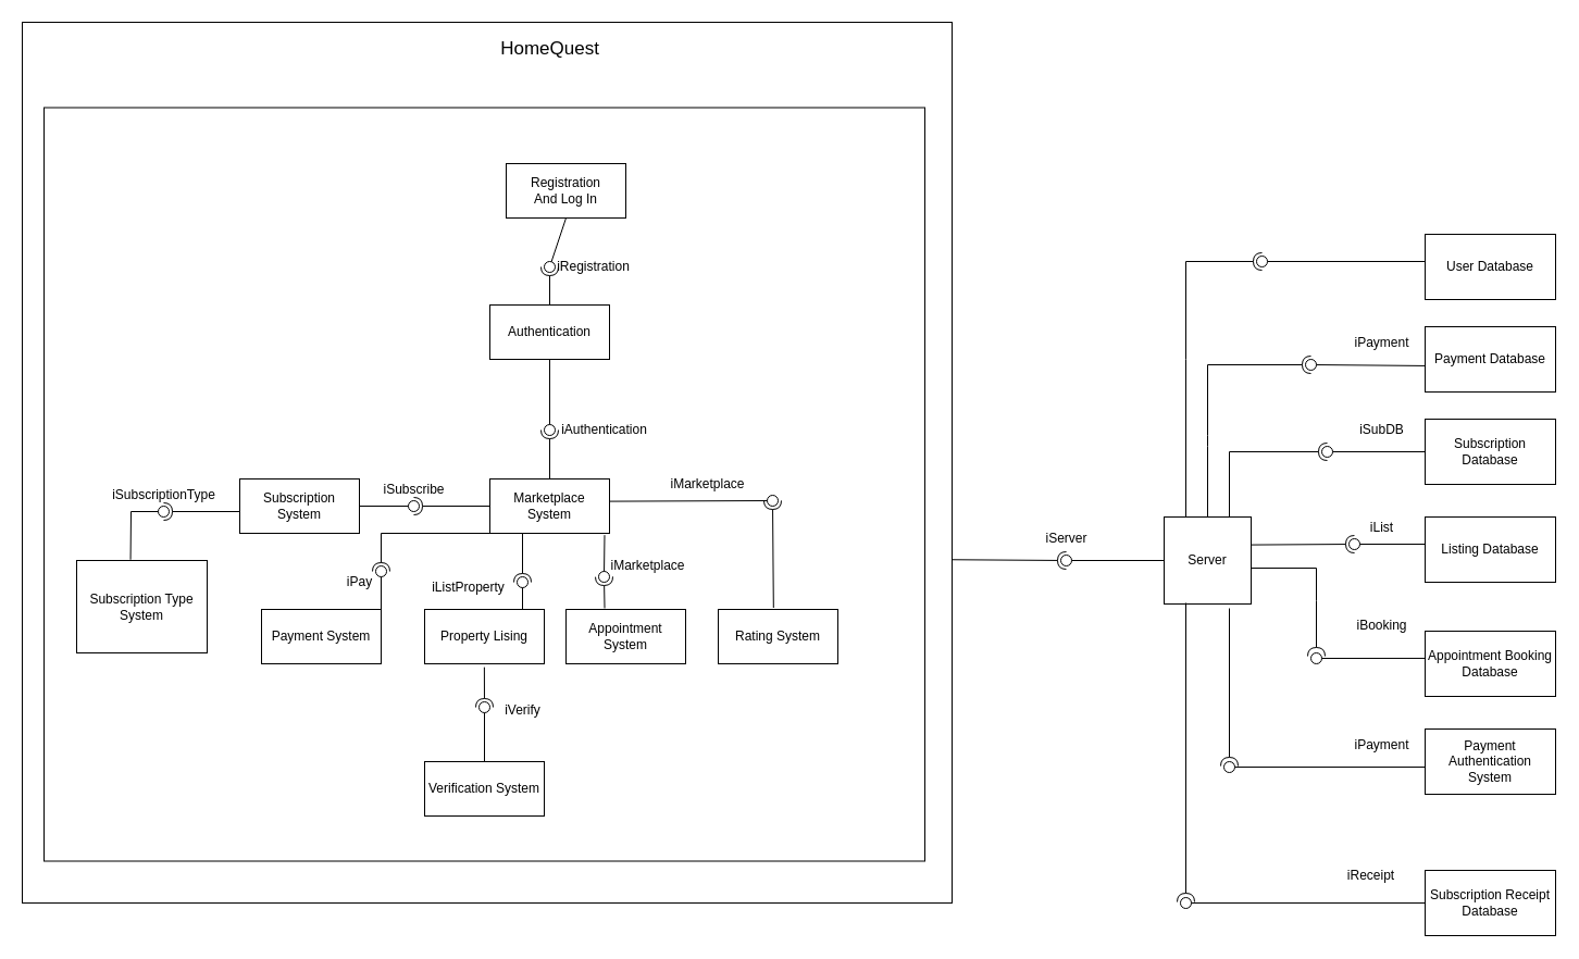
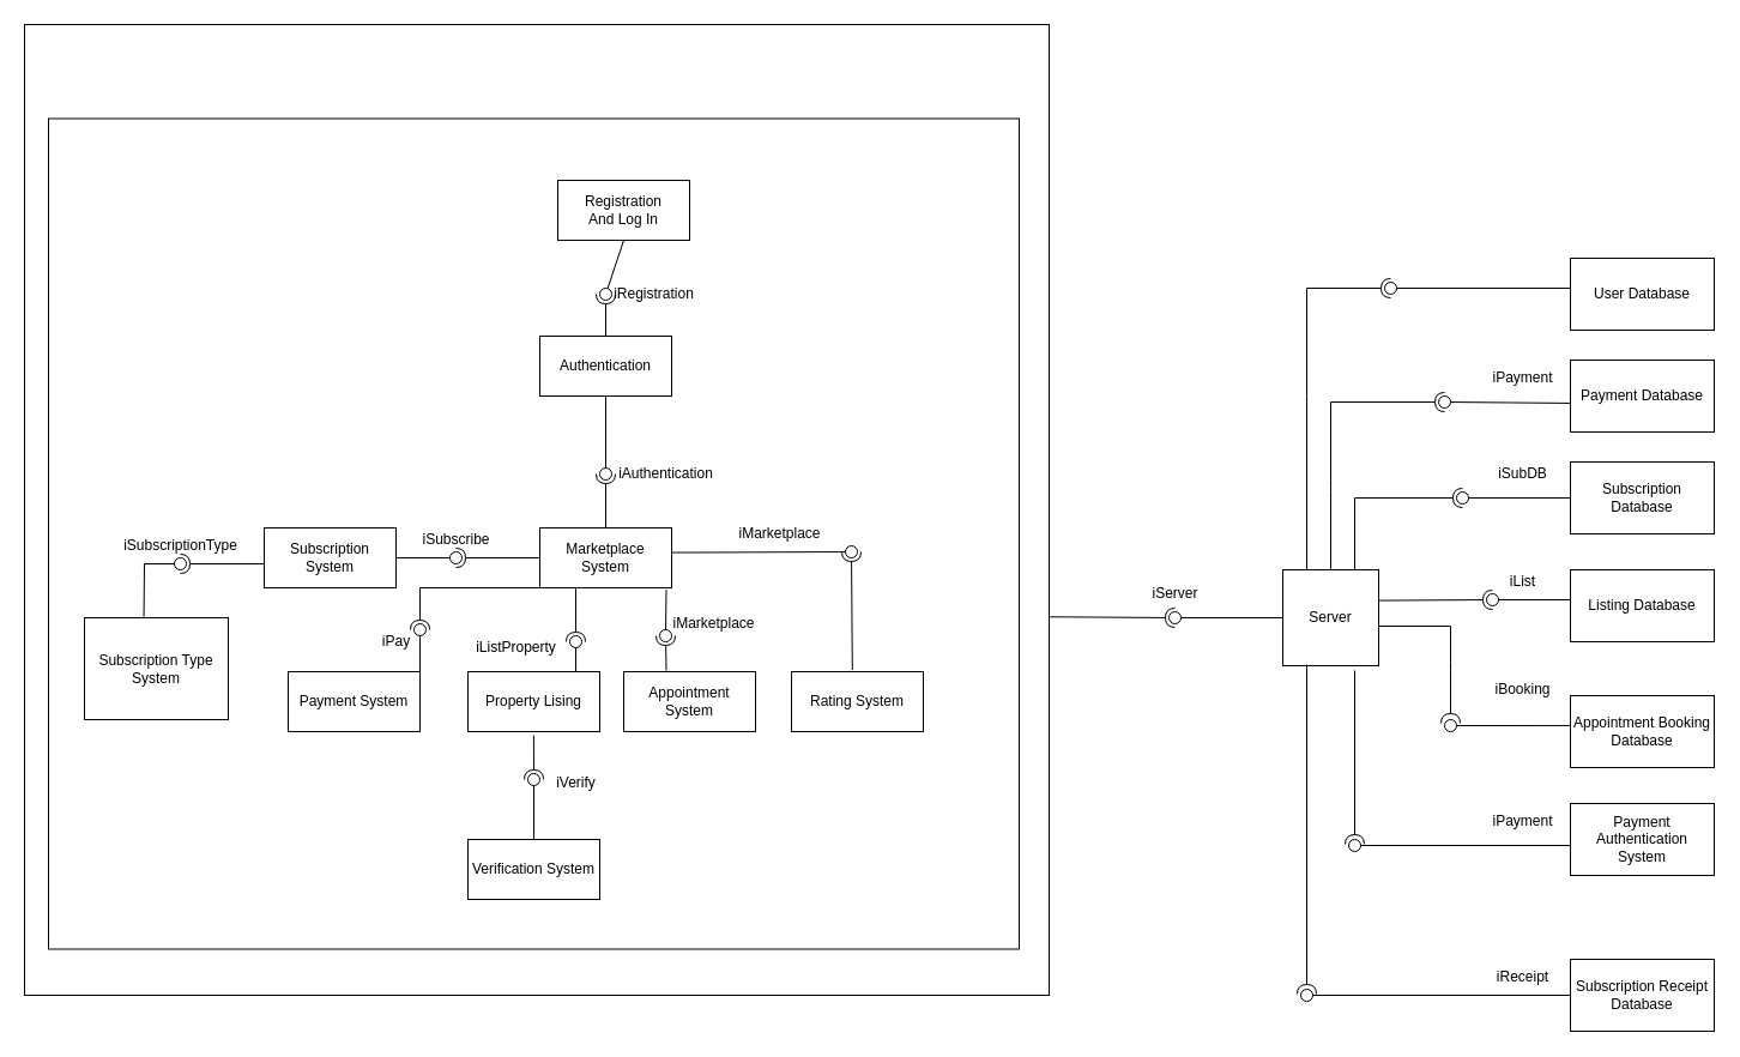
- <mxCell id="37" value="HomeQuest" style="text;html=1;align=center;verticalAlign=middle;resizable=0;points=[];autosize=1;strokeColor=none;fillColor=none;fontSize=17;" parent="1" vertex="1"><mxGeometry x="450" y="30" width="110" height="30" as="geometry" /></mxCell>
- <mxCell id="65" value="iReceipt" style="text;html=1;align=center;verticalAlign=middle;resizable=0;points=[];autosize=1;strokeColor=none;fillColor=none;" parent="1" vertex="1"><mxGeometry x="1225" y="790" width="70" height="30" as="geometry" /></mxCell>
+ <mxCell id="65" value="iReceipt" style="text;html=1;align=center;verticalAlign=middle;resizable=0;points=[];autosize=1;strokeColor=none;fillColor=none;" parent="1" vertex="1"><mxGeometry x="1235" y="800" width="70" height="30" as="geometry" /></mxCell>
